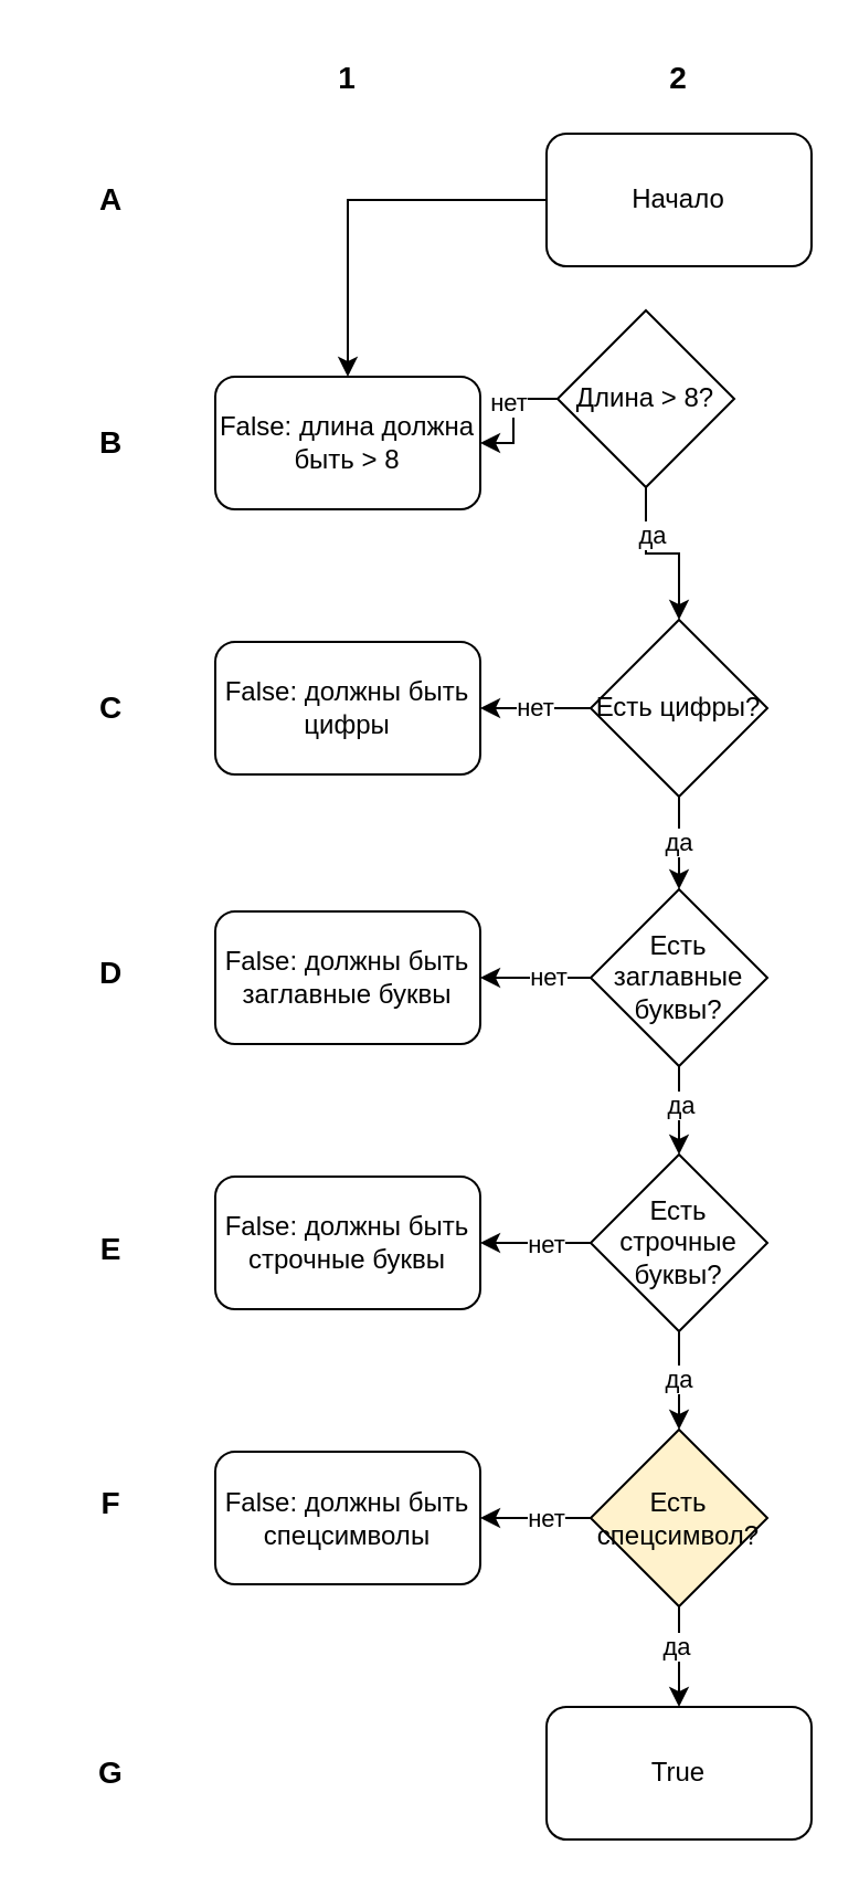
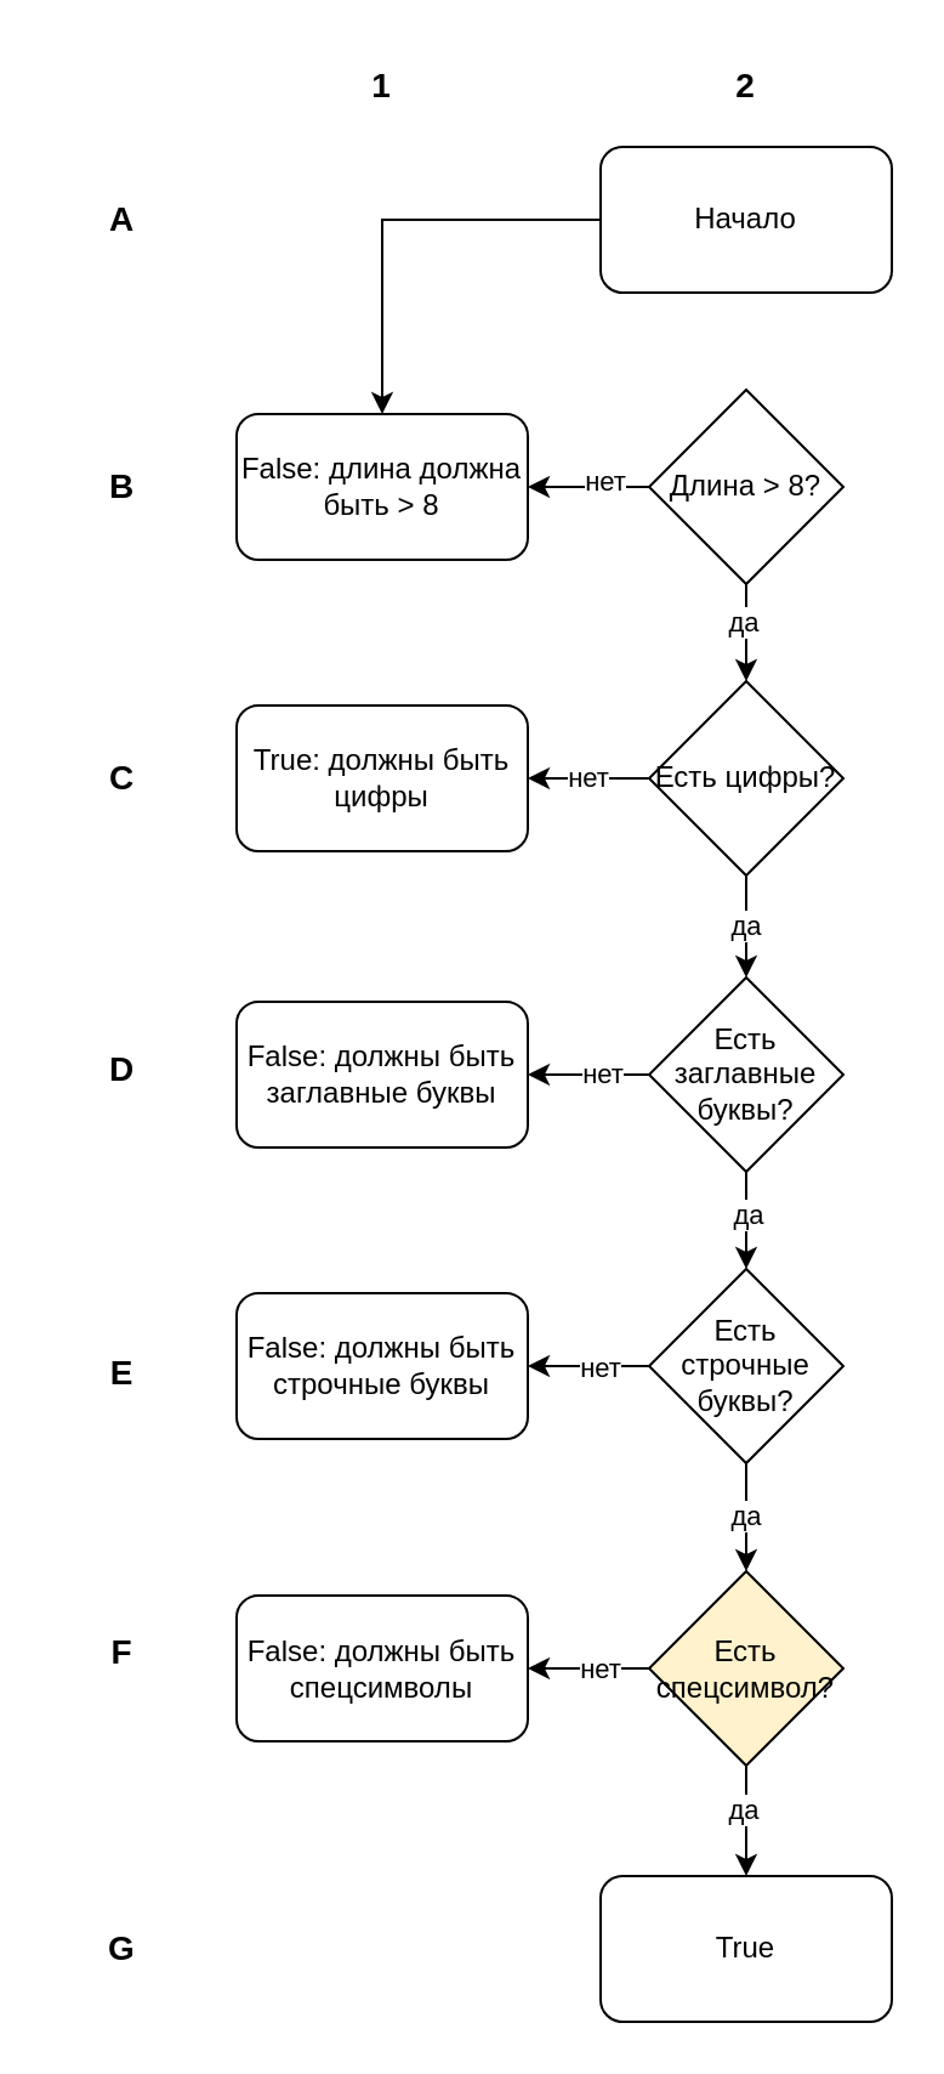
- <mxCell id="6" value="Длина &amp;gt; 8?" style="rhombus;whiteSpace=wrap;html=1;" vertex="1" parent="1"><mxGeometry x="252" y="140" width="80" height="80" as="geometry" /></mxCell>
+ <mxCell id="6" value="Длина &amp;gt; 8?" style="rhombus;whiteSpace=wrap;html=1;" vertex="1" parent="1"><mxGeometry x="267" y="160" width="80" height="80" as="geometry" /></mxCell>
- <mxCell id="38" value="False: должны быть цифры" style="rounded=1;whiteSpace=wrap;html=1;" vertex="1" parent="1"><mxGeometry x="97" y="290" width="120" height="60" as="geometry" /></mxCell>
+ <mxCell id="38" value="True: должны быть цифры" style="rounded=1;whiteSpace=wrap;html=1;" vertex="1" parent="1"><mxGeometry x="97" y="290" width="120" height="60" as="geometry" /></mxCell>
